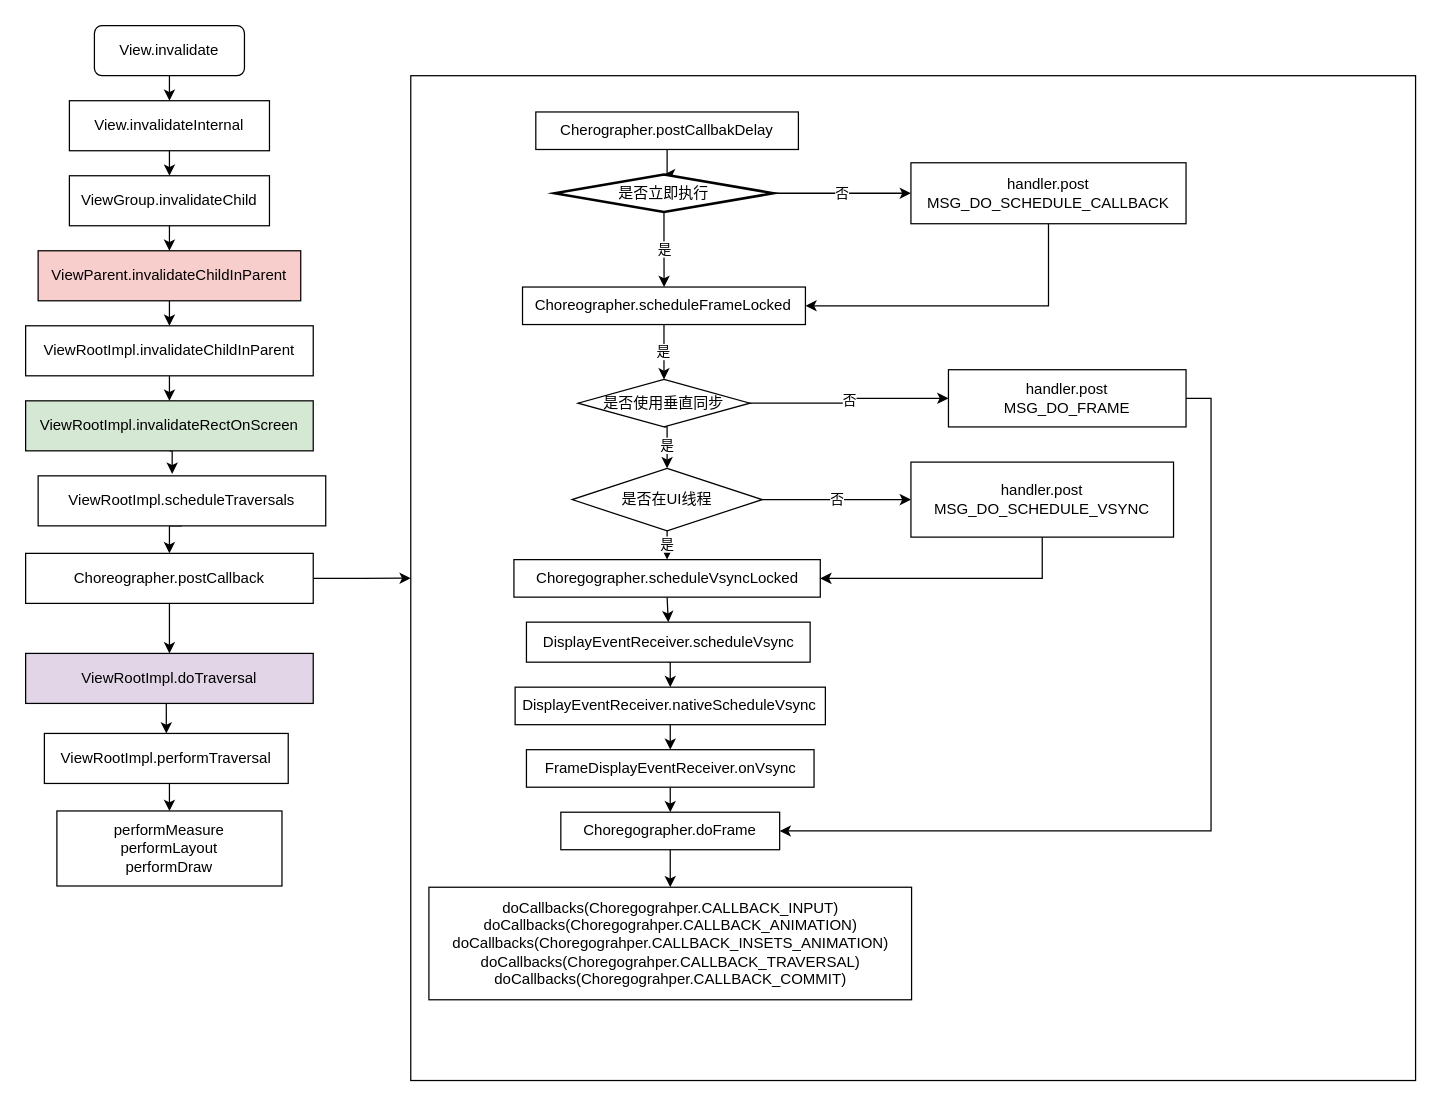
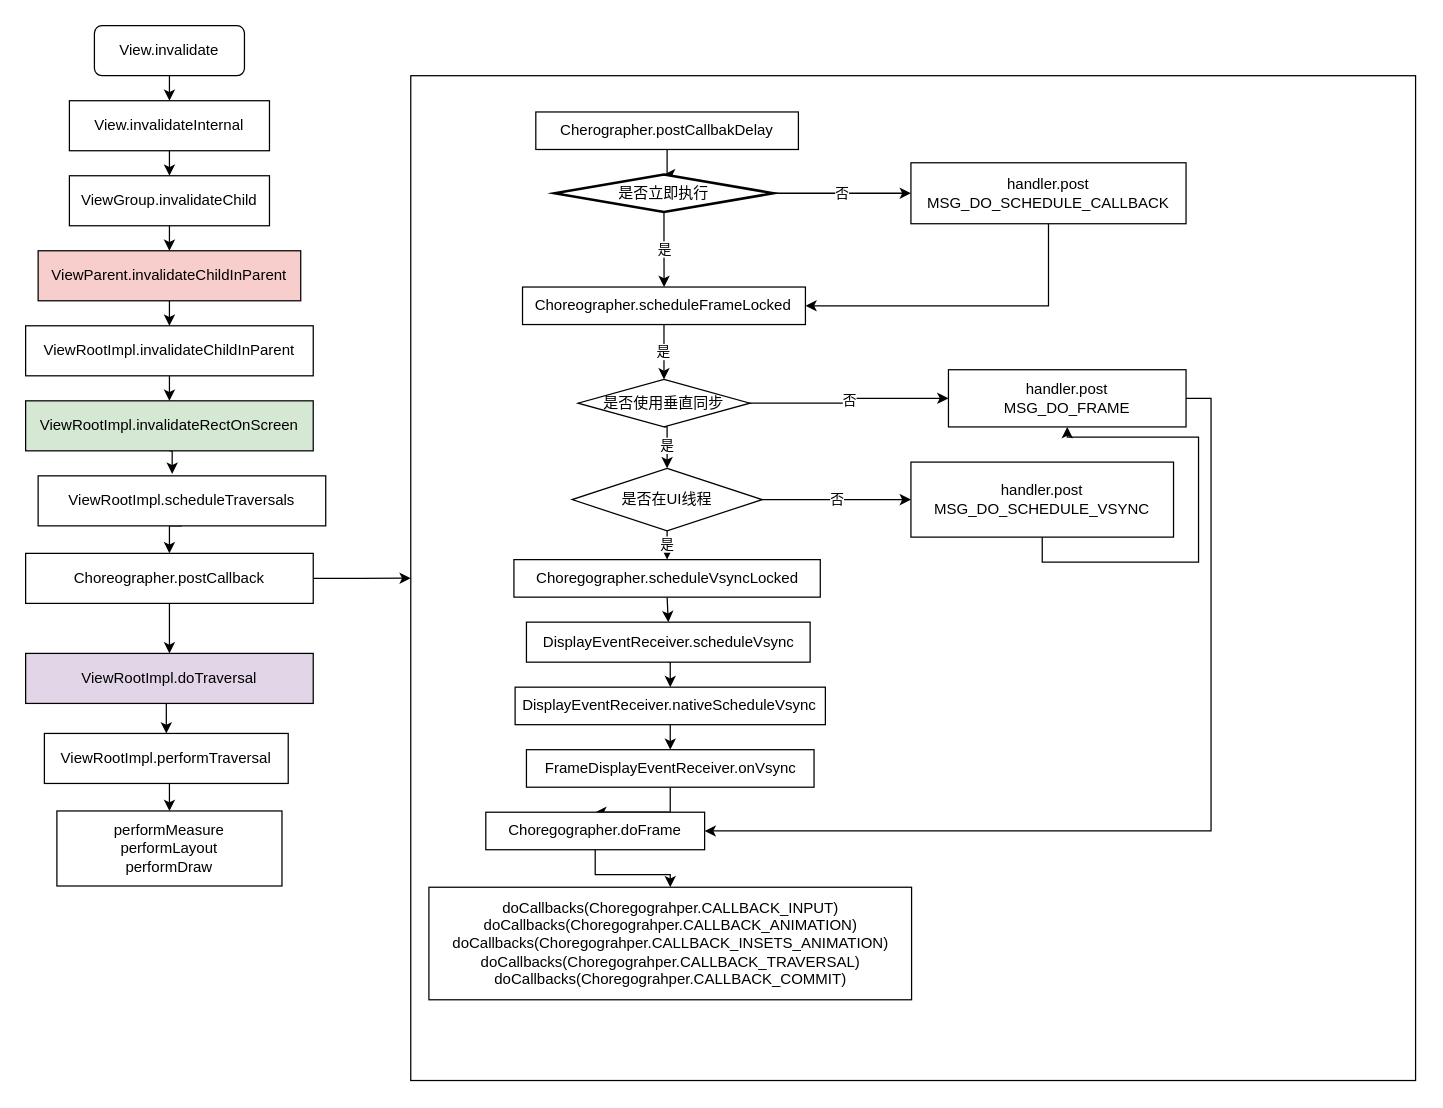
- <mxCell id="55" style="edgeStyle=orthogonalEdgeStyle;rounded=0;orthogonalLoop=1;jettySize=auto;html=1;exitX=0.5;exitY=1;exitDx=0;exitDy=0;entryX=1;entryY=0.5;entryDx=0;entryDy=0;" edge="1" parent="1" source="56" target="36"><mxGeometry relative="1" as="geometry" /></mxCell>
+ <mxCell id="55" style="edgeStyle=orthogonalEdgeStyle;rounded=0;orthogonalLoop=1;jettySize=auto;html=1;exitX=0.5;exitY=1;exitDx=0;exitDy=0;" edge="1" parent="1" source="56" target="40"><mxGeometry relative="1" as="geometry" /></mxCell>
- <mxCell id="51" value="Choregographer.doFrame" style="rounded=0;whiteSpace=wrap;html=1;" vertex="1" parent="1"><mxGeometry x="448.01" y="649" width="175" height="30" as="geometry" /></mxCell>
+ <mxCell id="51" value="Choregographer.doFrame" style="rounded=0;whiteSpace=wrap;html=1;" vertex="1" parent="1"><mxGeometry x="388.01" y="649" width="175" height="30" as="geometry" /></mxCell>
